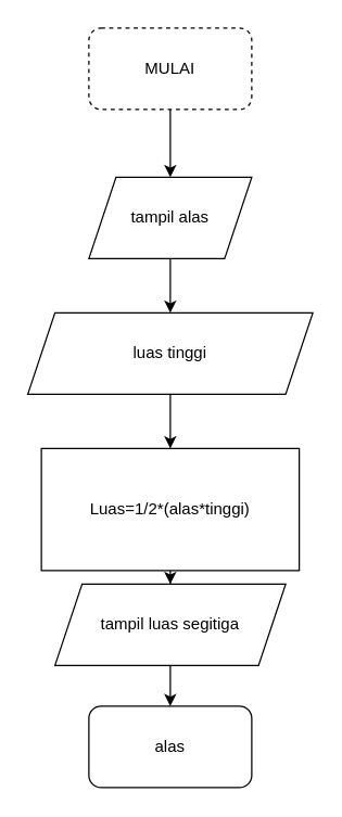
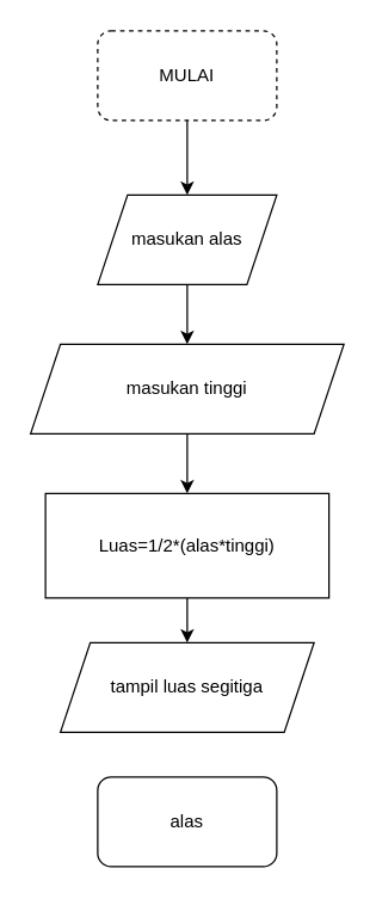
- <mxCell id="5" value="tampil alas" style="shape=parallelogram;perimeter=parallelogramPerimeter;whiteSpace=wrap;html=1;fixedSize=1;" vertex="1" parent="1"><mxGeometry x="65" y="130" width="120" height="60" as="geometry" /></mxCell>
+ <mxCell id="5" value="masukan alas" style="shape=parallelogram;perimeter=parallelogramPerimeter;whiteSpace=wrap;html=1;fixedSize=1;" vertex="1" parent="1"><mxGeometry x="65" y="130" width="120" height="60" as="geometry" /></mxCell>
- <mxCell id="7" value="luas tinggi" style="shape=parallelogram;perimeter=parallelogramPerimeter;whiteSpace=wrap;html=1;fixedSize=1;" vertex="1" parent="1"><mxGeometry x="20" y="230" width="210" height="60" as="geometry" /></mxCell>
+ <mxCell id="7" value="masukan tinggi" style="shape=parallelogram;perimeter=parallelogramPerimeter;whiteSpace=wrap;html=1;fixedSize=1;" vertex="1" parent="1"><mxGeometry x="20" y="230" width="210" height="60" as="geometry" /></mxCell>
- <mxCell id="9" value="Luas=1/2*(alas*tinggi)" style="rounded=0;whiteSpace=wrap;html=1;" vertex="1" parent="1"><mxGeometry x="30" y="330" width="190" height="90" as="geometry" /></mxCell>
+ <mxCell id="9" value="Luas=1/2*(alas*tinggi)" style="rounded=0;whiteSpace=wrap;html=1;" vertex="1" parent="1"><mxGeometry x="30" y="330" width="190" height="70" as="geometry" /></mxCell>
- <mxCell id="10" value="" style="edgeStyle=orthogonalEdgeStyle;rounded=0;orthogonalLoop=1;jettySize=auto;html=1;" edge="1" parent="1" source="11" target="12"><mxGeometry relative="1" as="geometry" /></mxCell>
